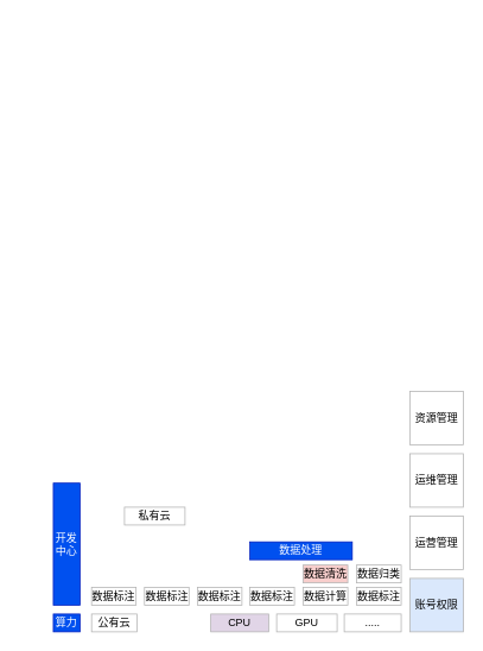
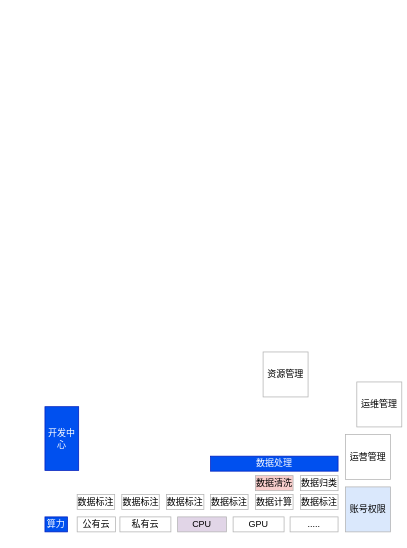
- <mxCell id="17" value="资源管理" style="whiteSpace=wrap;html=1;aspect=fixed;strokeColor=#B3B3B3;" vertex="1" parent="1"><mxGeometry x="460" y="439" width="60" height="60" as="geometry" /></mxCell>
+ <mxCell id="17" value="资源管理" style="whiteSpace=wrap;html=1;aspect=fixed;strokeColor=#B3B3B3;" vertex="1" parent="1"><mxGeometry x="350" y="469" width="60" height="60" as="geometry" /></mxCell>
- <mxCell id="16" value="运维管理" style="whiteSpace=wrap;html=1;aspect=fixed;strokeColor=#B3B3B3;" vertex="1" parent="1"><mxGeometry x="460" y="509" width="60" height="60" as="geometry" /></mxCell>
+ <mxCell id="16" value="运维管理" style="whiteSpace=wrap;html=1;aspect=fixed;strokeColor=#B3B3B3;" vertex="1" parent="1"><mxGeometry x="475" y="509" width="60" height="60" as="geometry" /></mxCell>
- <mxCell id="4" value="私有云" style="rounded=0;whiteSpace=wrap;html=1;strokeColor=#B3B3B3;" vertex="1" parent="1"><mxGeometry x="139" y="569" width="68" height="20" as="geometry" /></mxCell>
+ <mxCell id="4" value="私有云" style="rounded=0;whiteSpace=wrap;html=1;strokeColor=#B3B3B3;" vertex="1" parent="1"><mxGeometry x="159" y="689" width="68" height="20" as="geometry" /></mxCell>
- <mxCell id="22" value="开发中心" style="rounded=0;whiteSpace=wrap;html=1;fillColor=#0050ef;strokeColor=#001DBC;fontColor=#ffffff;" vertex="1" parent="1"><mxGeometry x="59" y="542" width="30" height="137" as="geometry" /></mxCell>
+ <mxCell id="22" value="开发中心" style="rounded=0;whiteSpace=wrap;html=1;fillColor=#0050ef;strokeColor=#001DBC;fontColor=#ffffff;" vertex="1" parent="1"><mxGeometry x="59" y="542" width="45" height="85" as="geometry" /></mxCell>
- <mxCell id="18" value="数据处理" style="rounded=0;whiteSpace=wrap;html=1;strokeColor=#001DBC;fillColor=#0050ef;fontColor=#ffffff;" vertex="1" parent="1"><mxGeometry x="280" y="608" width="115" height="20" as="geometry" /></mxCell>
+ <mxCell id="18" value="数据处理" style="rounded=0;whiteSpace=wrap;html=1;strokeColor=#001DBC;fillColor=#0050ef;fontColor=#ffffff;" vertex="1" parent="1"><mxGeometry x="280" y="608" width="170" height="20" as="geometry" /></mxCell>
